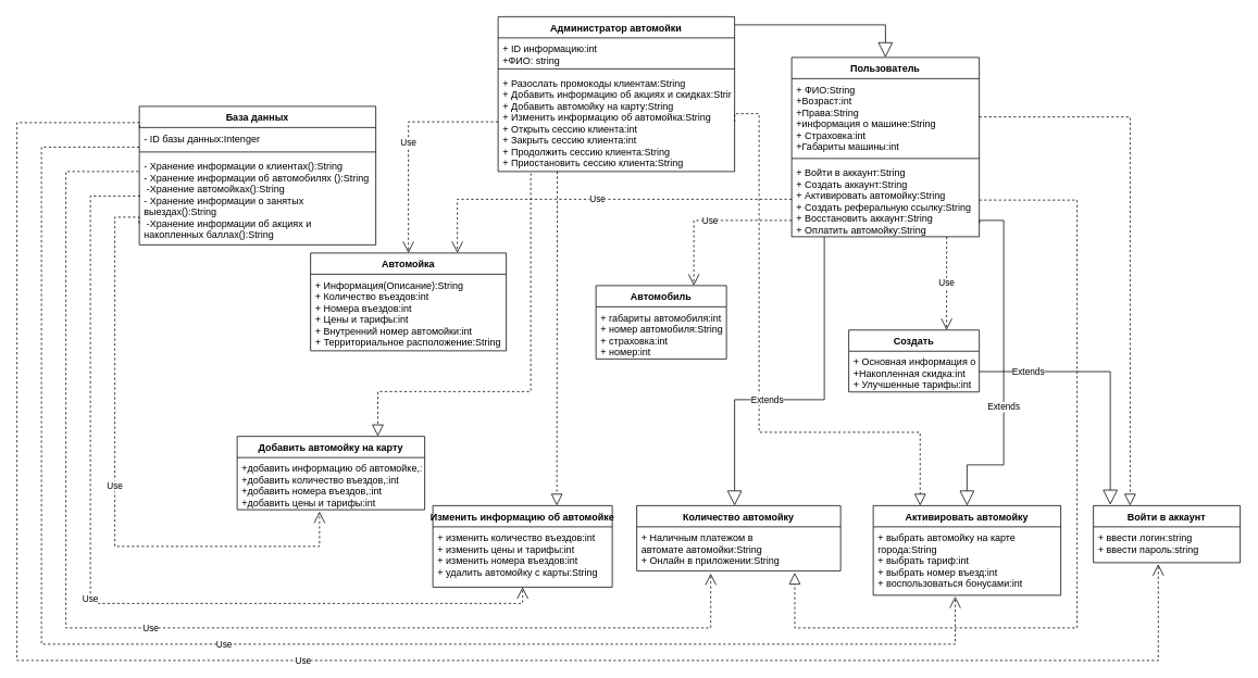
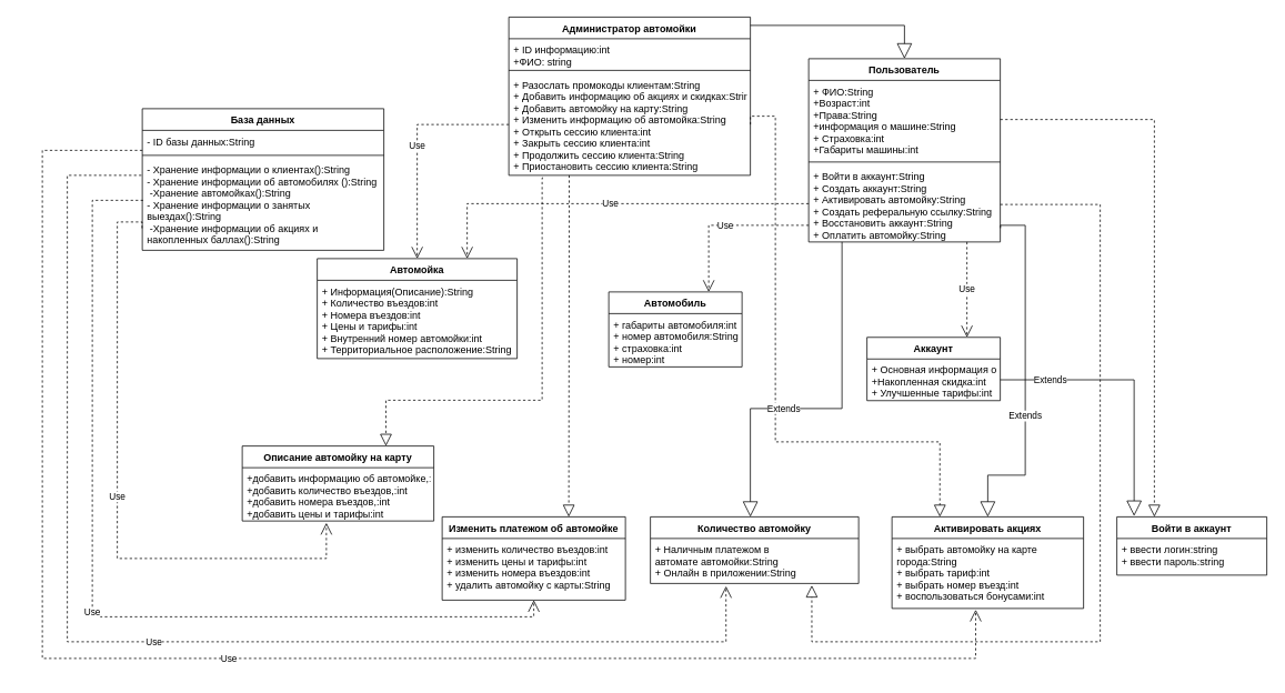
- <mxCell id="27" value="- ID базы данных:Intenger&#10;" style="text;strokeColor=none;fillColor=none;align=left;verticalAlign=top;spacingLeft=4;spacingRight=4;overflow=hidden;rotatable=0;points=[[0,0.5],[1,0.5]];portConstraint=eastwest;" vertex="1" parent="26"><mxGeometry y="26" width="290" height="26" as="geometry" /></mxCell>
+ <mxCell id="27" value="- ID базы данных:String&#10;" style="text;strokeColor=none;fillColor=none;align=left;verticalAlign=top;spacingLeft=4;spacingRight=4;overflow=hidden;rotatable=0;points=[[0,0.5],[1,0.5]];portConstraint=eastwest;" vertex="1" parent="26"><mxGeometry y="26" width="290" height="26" as="geometry" /></mxCell>
- <mxCell id="14" value="Создать" style="swimlane;fontStyle=1;align=center;verticalAlign=top;childLayout=stackLayout;horizontal=1;startSize=26;horizontalStack=0;resizeParent=1;resizeParentMax=0;resizeLast=0;collapsible=1;marginBottom=0;" vertex="1" parent="1"><mxGeometry x="1040" y="404.5" width="160" height="76" as="geometry" /></mxCell>
+ <mxCell id="14" value="Аккаунт" style="swimlane;fontStyle=1;align=center;verticalAlign=top;childLayout=stackLayout;horizontal=1;startSize=26;horizontalStack=0;resizeParent=1;resizeParentMax=0;resizeLast=0;collapsible=1;marginBottom=0;" vertex="1" parent="1"><mxGeometry x="1040" y="404.5" width="160" height="76" as="geometry" /></mxCell>
- <mxCell id="22" value="Добавить автомойку на карту" style="swimlane;fontStyle=1;align=center;verticalAlign=top;childLayout=stackLayout;horizontal=1;startSize=26;horizontalStack=0;resizeParent=1;resizeParentMax=0;resizeLast=0;collapsible=1;marginBottom=0;" vertex="1" parent="1"><mxGeometry x="290" y="535" width="230" height="90" as="geometry" /></mxCell>
+ <mxCell id="22" value="Описание автомойку на карту" style="swimlane;fontStyle=1;align=center;verticalAlign=top;childLayout=stackLayout;horizontal=1;startSize=26;horizontalStack=0;resizeParent=1;resizeParentMax=0;resizeLast=0;collapsible=1;marginBottom=0;" vertex="1" parent="1"><mxGeometry x="290" y="535" width="230" height="90" as="geometry" /></mxCell>
- <mxCell id="20" value="Изменить информацию об автомойке" style="swimlane;fontStyle=1;align=center;verticalAlign=top;childLayout=stackLayout;horizontal=1;startSize=26;horizontalStack=0;resizeParent=1;resizeParentMax=0;resizeLast=0;collapsible=1;marginBottom=0;" vertex="1" parent="1"><mxGeometry x="530" y="620" width="220" height="100" as="geometry" /></mxCell>
+ <mxCell id="20" value="Изменить платежом об автомойке" style="swimlane;fontStyle=1;align=center;verticalAlign=top;childLayout=stackLayout;horizontal=1;startSize=26;horizontalStack=0;resizeParent=1;resizeParentMax=0;resizeLast=0;collapsible=1;marginBottom=0;" vertex="1" parent="1"><mxGeometry x="530" y="620" width="220" height="100" as="geometry" /></mxCell>
- <mxCell id="16" value="Активировать автомойку" style="swimlane;fontStyle=1;align=center;verticalAlign=top;childLayout=stackLayout;horizontal=1;startSize=26;horizontalStack=0;resizeParent=1;resizeParentMax=0;resizeLast=0;collapsible=1;marginBottom=0;" vertex="1" parent="1"><mxGeometry x="1070" y="620" width="230" height="110" as="geometry" /></mxCell>
+ <mxCell id="16" value="Активировать акциях" style="swimlane;fontStyle=1;align=center;verticalAlign=top;childLayout=stackLayout;horizontal=1;startSize=26;horizontalStack=0;resizeParent=1;resizeParentMax=0;resizeLast=0;collapsible=1;marginBottom=0;" vertex="1" parent="1"><mxGeometry x="1070" y="620" width="230" height="110" as="geometry" /></mxCell>
- <mxCell id="39" value="Use" style="endArrow=open;endSize=12;dashed=1;html=1;rounded=0;edgeStyle=orthogonalEdgeStyle;entryX=0.442;entryY=1.04;entryDx=0;entryDy=0;entryPerimeter=0;exitX=0.001;exitY=0.154;exitDx=0;exitDy=0;exitPerimeter=0;" edge="1" parent="1" source="26" target="25"><mxGeometry width="160" relative="1" as="geometry"><mxPoint x="620.04" y="60" as="sourcePoint" /><mxPoint x="1170.51" y="751.332" as="targetPoint" /><Array as="points"><mxPoint x="170" y="150" /><mxPoint x="20" y="150" /><mxPoint x="20" y="810" /><mxPoint x="1420" y="810" /></Array></mxGeometry></mxCell>
